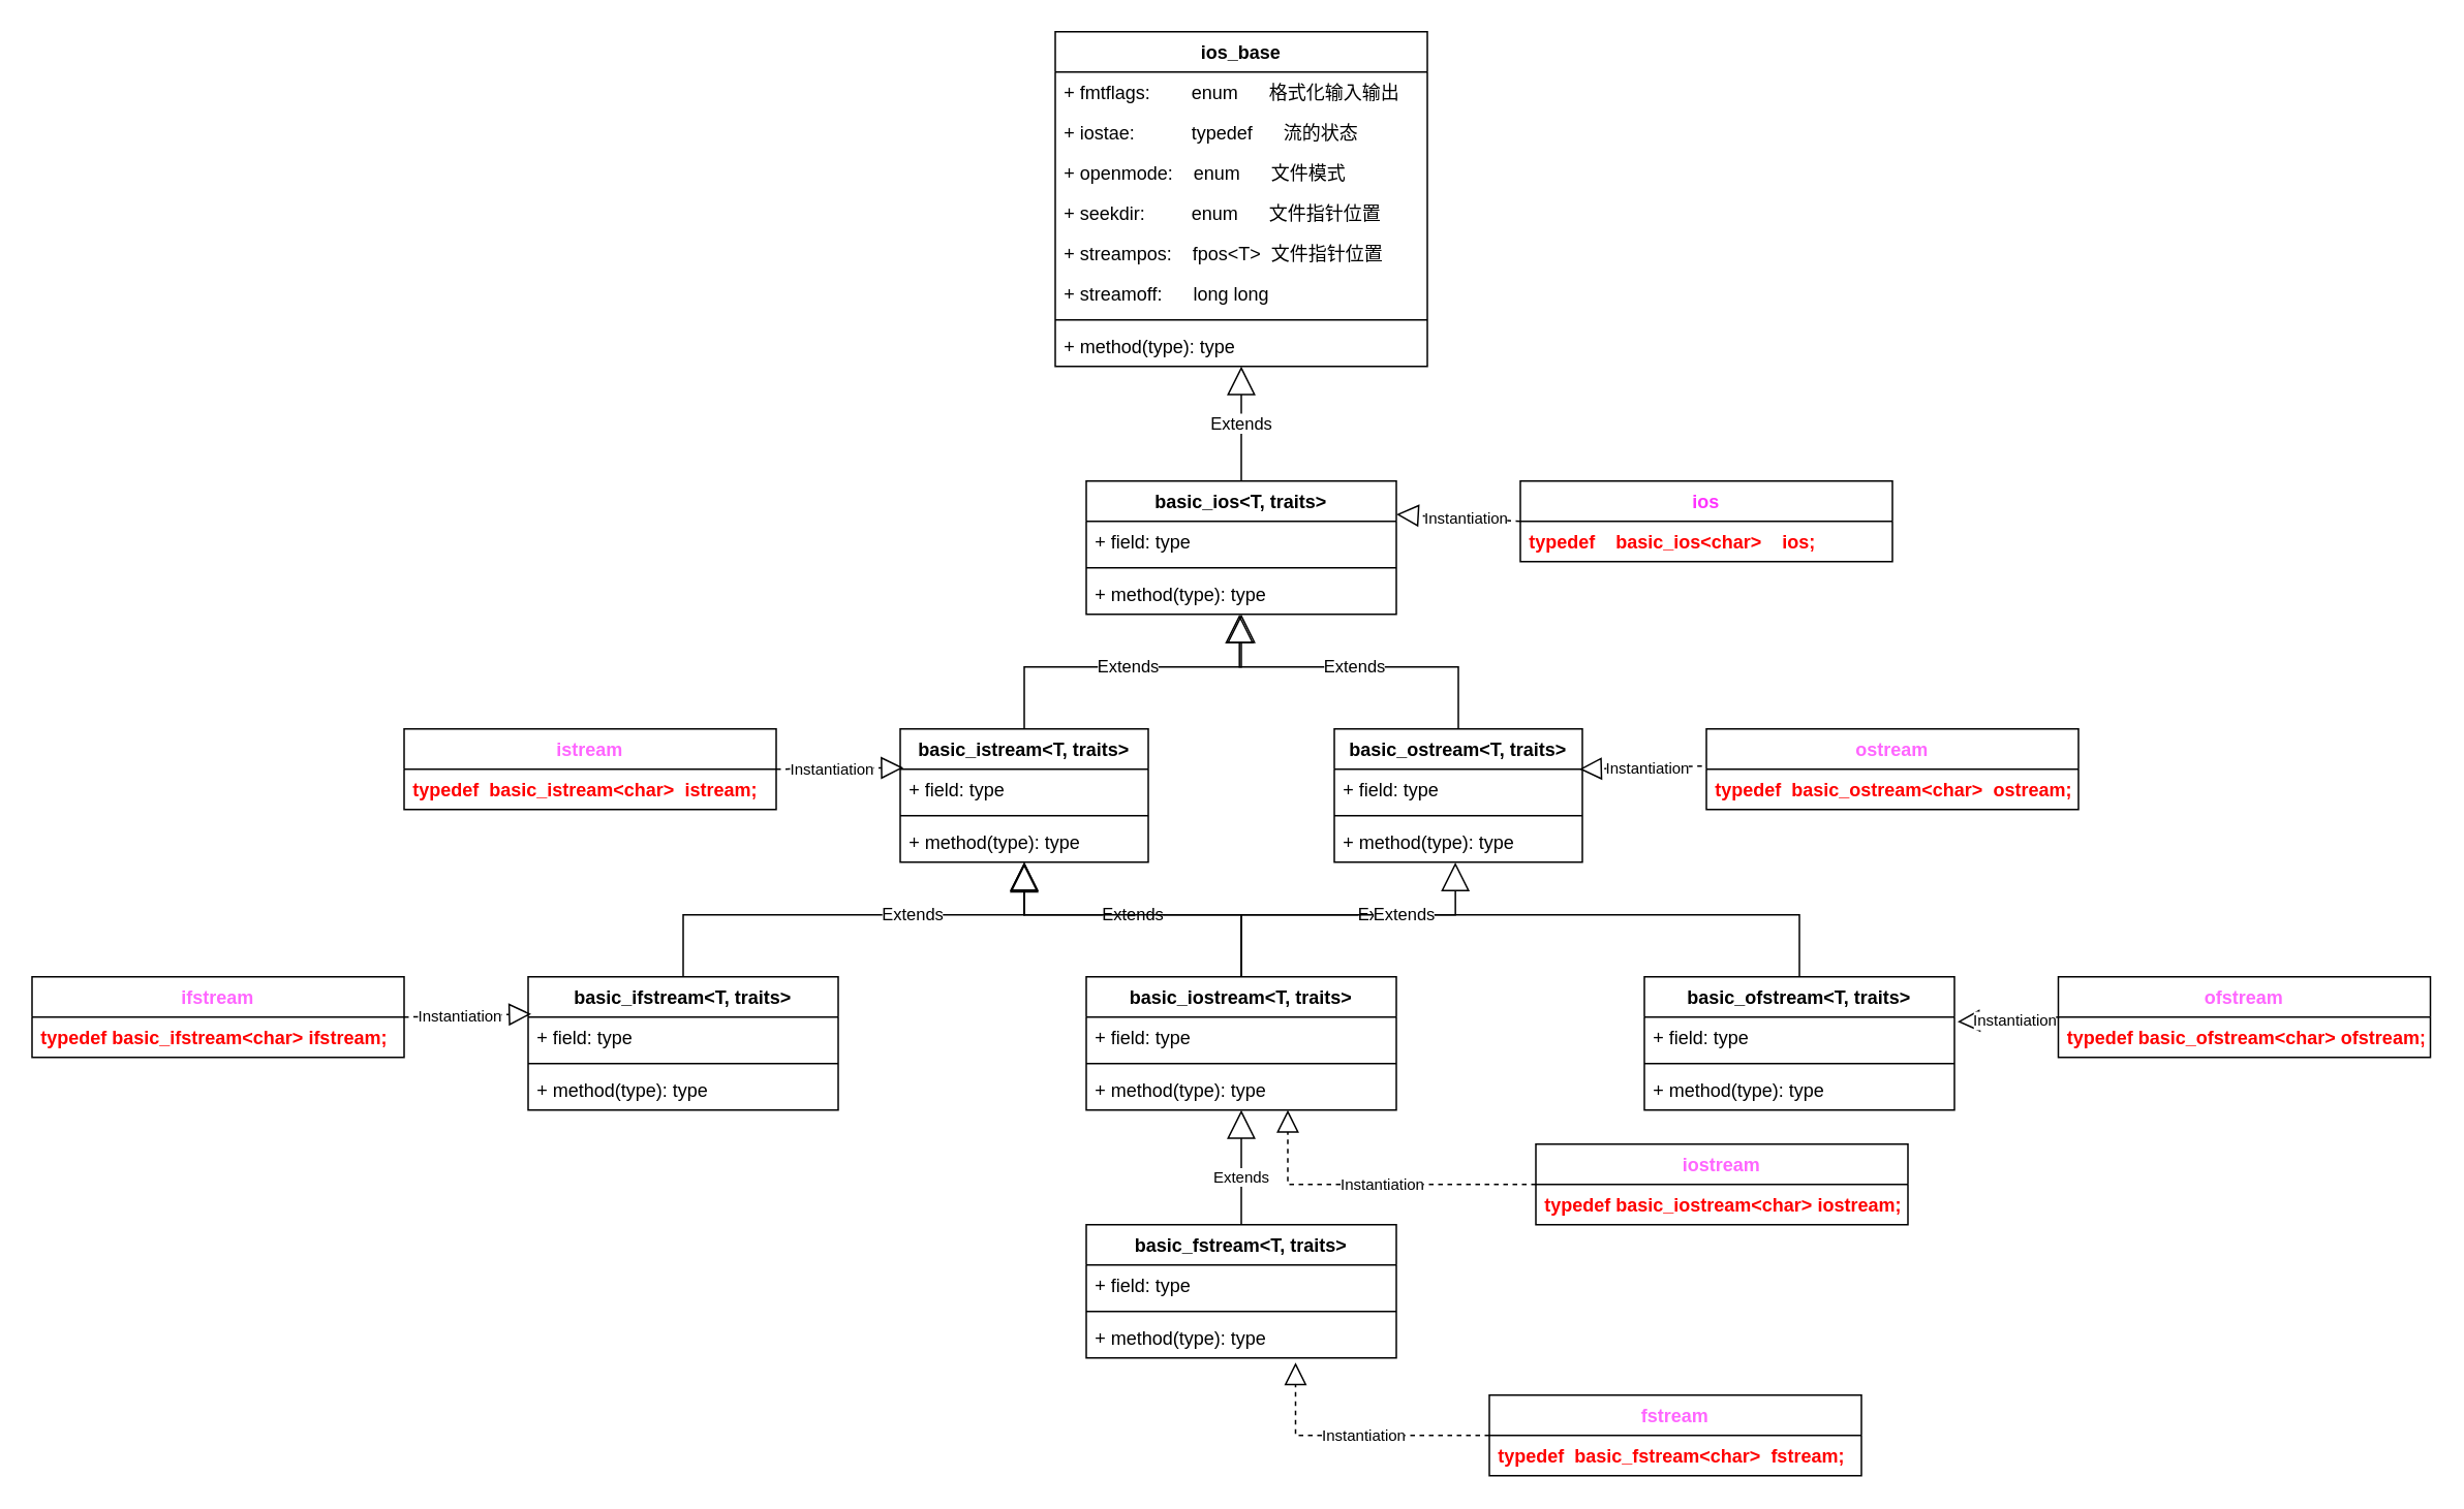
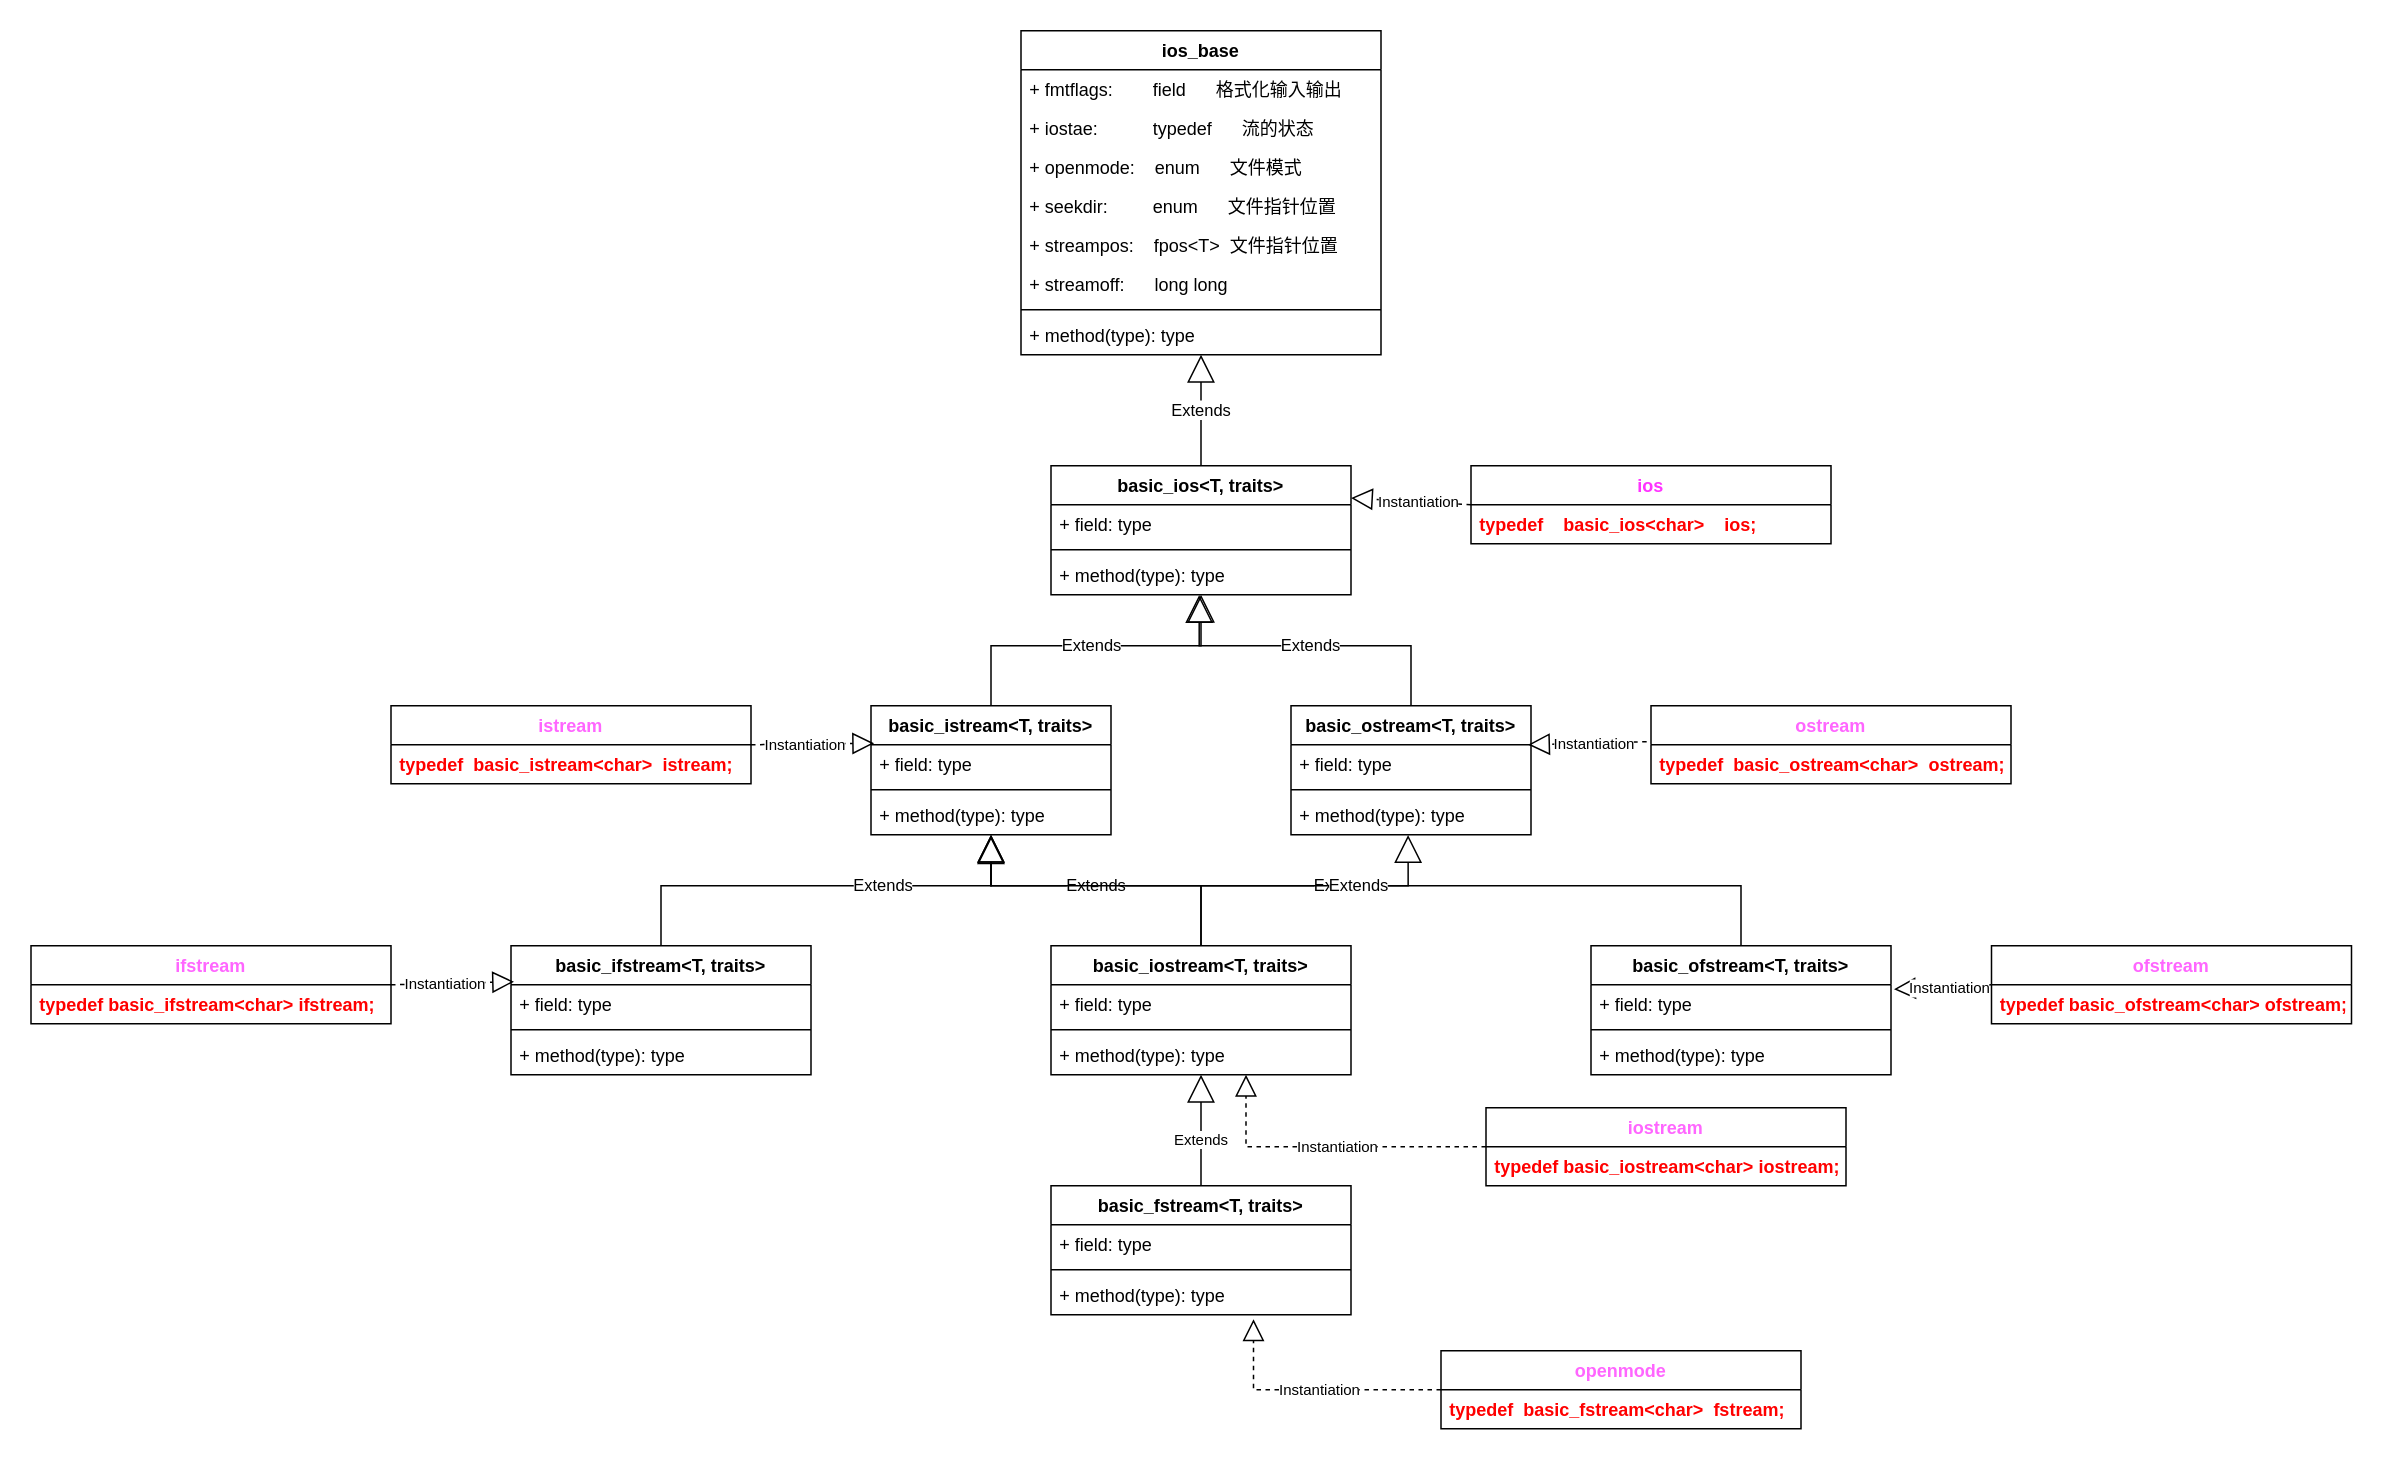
- <mxCell id="29" value="+ fmtflags:        enum      格式化输入输出" style="text;strokeColor=none;fillColor=none;align=left;verticalAlign=top;spacingLeft=4;spacingRight=4;overflow=hidden;rotatable=0;points=[[0,0.5],[1,0.5]];portConstraint=eastwest;" parent="28" vertex="1"><mxGeometry y="26" width="240" height="26" as="geometry" /></mxCell>
+ <mxCell id="29" value="+ fmtflags:        field      格式化输入输出" style="text;strokeColor=none;fillColor=none;align=left;verticalAlign=top;spacingLeft=4;spacingRight=4;overflow=hidden;rotatable=0;points=[[0,0.5],[1,0.5]];portConstraint=eastwest;" parent="28" vertex="1"><mxGeometry y="26" width="240" height="26" as="geometry" /></mxCell>
- <mxCell id="6" value="fstream" style="swimlane;fontStyle=1;childLayout=stackLayout;horizontal=1;startSize=26;fillColor=none;horizontalStack=0;resizeParent=1;resizeParentMax=0;resizeLast=0;collapsible=1;marginBottom=0;fontColor=#FF66FF;" parent="1" vertex="1"><mxGeometry x="960" y="900" width="240" height="52" as="geometry" /></mxCell>
+ <mxCell id="6" value="openmode" style="swimlane;fontStyle=1;childLayout=stackLayout;horizontal=1;startSize=26;fillColor=none;horizontalStack=0;resizeParent=1;resizeParentMax=0;resizeLast=0;collapsible=1;marginBottom=0;fontColor=#FF66FF;" parent="1" vertex="1"><mxGeometry x="960" y="900" width="240" height="52" as="geometry" /></mxCell>
